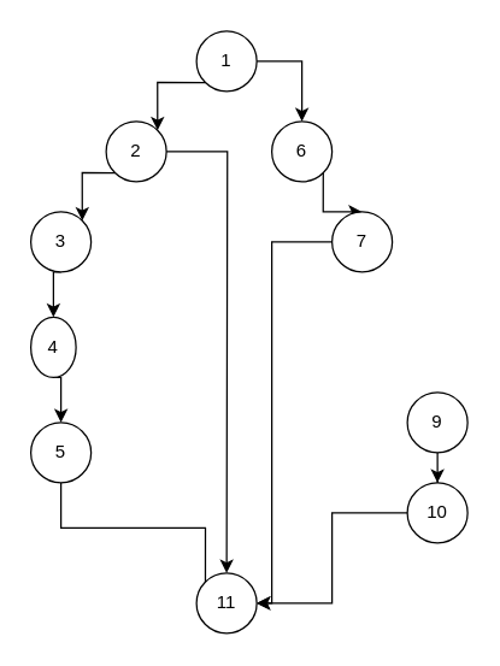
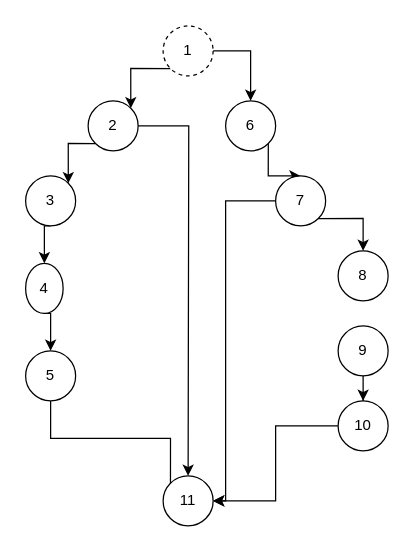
- <mxCell id="4" value="1" style="ellipse;whiteSpace=wrap;html=1;aspect=fixed;" vertex="1" parent="1"><mxGeometry x="130" y="20" width="40" height="40" as="geometry" /></mxCell>
+ <mxCell id="4" value="1" style="ellipse;whiteSpace=wrap;html=1;aspect=fixed;dashed=1;" vertex="1" parent="1"><mxGeometry x="130" y="20" width="40" height="40" as="geometry" /></mxCell>
+ <mxCell id="18" style="edgeStyle=orthogonalEdgeStyle;rounded=0;orthogonalLoop=1;jettySize=auto;html=1;exitX=1;exitY=1;exitDx=0;exitDy=0;entryX=0.5;entryY=0;entryDx=0;entryDy=0;" edge="1" parent="1" source="20" target="21"><mxGeometry relative="1" as="geometry" /></mxCell>
+ <mxCell id="21" value="8" style="ellipse;whiteSpace=wrap;html=1;aspect=fixed;" vertex="1" parent="1"><mxGeometry x="270" y="200" width="40" height="40" as="geometry" /></mxCell>
